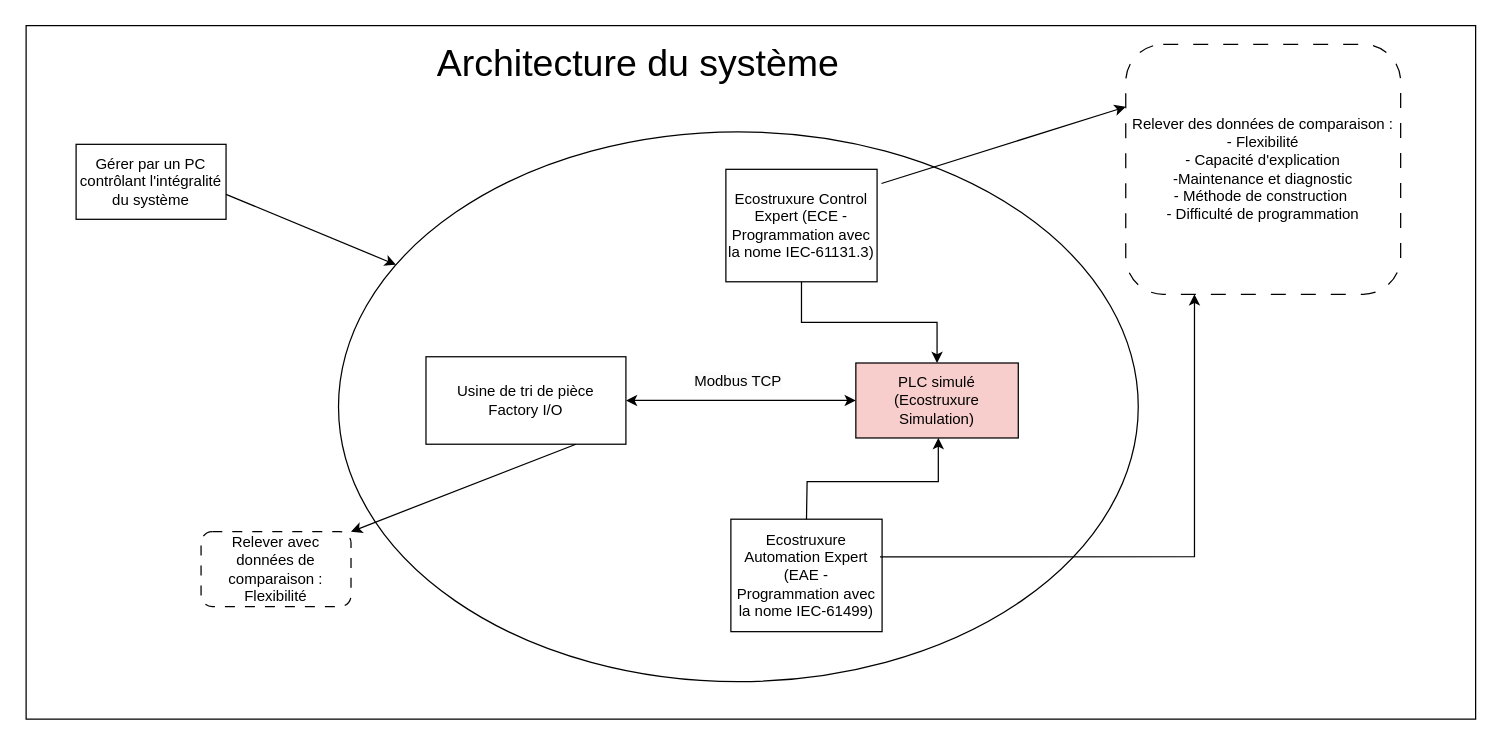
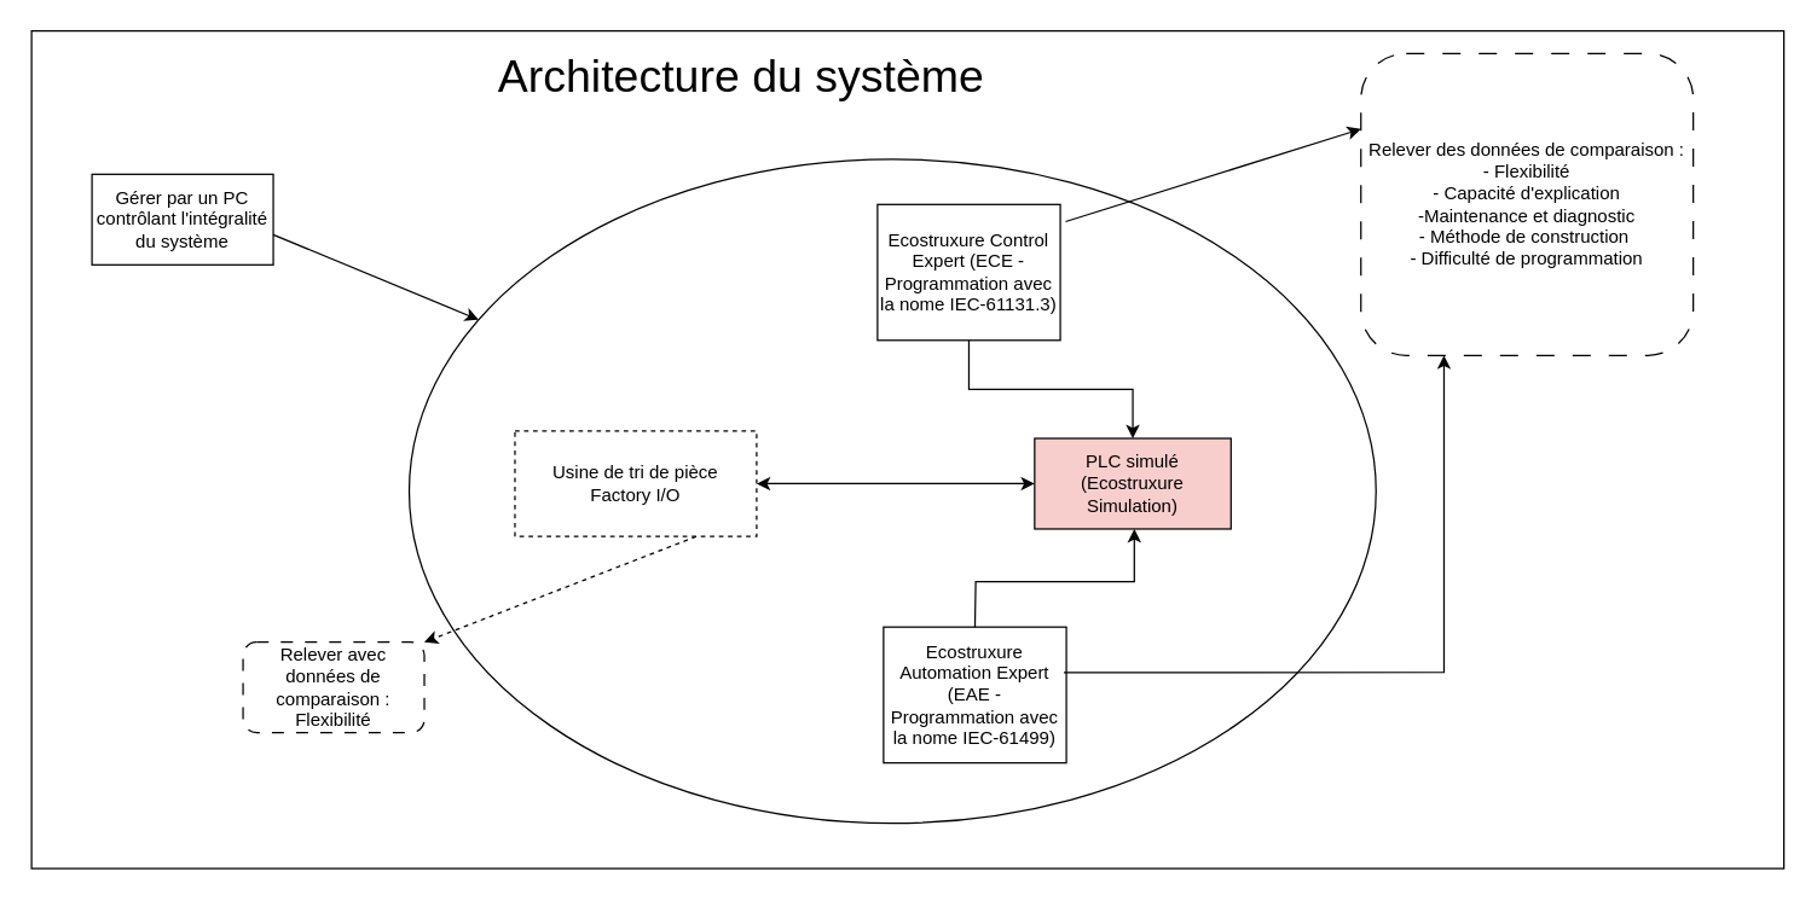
- <mxCell id="14" value="&lt;font style=&quot;font-size: 30px;&quot;&gt;Architecture du système&lt;/font&gt;" style="text;html=1;align=center;verticalAlign=middle;whiteSpace=wrap;rounded=0;" parent="1" vertex="1"><mxGeometry x="340" y="35" width="340" height="30" as="geometry" /></mxCell>
+ <mxCell id="14" value="&lt;font style=&quot;font-size: 30px;&quot;&gt;Architecture du système&lt;/font&gt;" style="text;html=1;align=center;verticalAlign=middle;whiteSpace=wrap;rounded=0;" parent="1" vertex="1"><mxGeometry x="320" y="35" width="340" height="30" as="geometry" /></mxCell>
- <mxCell id="6" value="&lt;span style=&quot;color: rgb(0, 0, 0); font-family: Helvetica; font-size: 12px; font-style: normal; font-variant-ligatures: normal; font-variant-caps: normal; font-weight: 400; letter-spacing: normal; orphans: 2; text-align: center; text-indent: 0px; text-transform: none; widows: 2; word-spacing: 0px; -webkit-text-stroke-width: 0px; white-space: normal; background-color: rgb(251, 251, 251); text-decoration-thickness: initial; text-decoration-style: initial; text-decoration-color: initial; display: inline !important; float: none;&quot;&gt;Modbus TCP&lt;/span&gt;" style="text;html=1;align=center;verticalAlign=middle;whiteSpace=wrap;rounded=0;" parent="1" vertex="1"><mxGeometry x="510" y="290" width="160" height="30" as="geometry" /></mxCell>
- <mxCell id="4" value="&lt;div&gt;Usine de tri de pièce&lt;br&gt;Factory I/O&lt;/div&gt;" style="rounded=0;whiteSpace=wrap;html=1;" parent="1" vertex="1"><mxGeometry x="340" y="285" width="160" height="70" as="geometry" /></mxCell>
+ <mxCell id="4" value="&lt;div&gt;Usine de tri de pièce&lt;br&gt;Factory I/O&lt;/div&gt;" style="rounded=0;whiteSpace=wrap;html=1;dashed=1;" parent="1" vertex="1"><mxGeometry x="340" y="285" width="160" height="70" as="geometry" /></mxCell>
- <mxCell id="15" value="" style="endArrow=classic;html=1;rounded=0;exitX=0.75;exitY=1;exitDx=0;exitDy=0;entryX=1;entryY=0;entryDx=0;entryDy=0;" edge="1" parent="1" source="4" target="16"><mxGeometry width="50" height="50" relative="1" as="geometry"><mxPoint x="480" y="365" as="sourcePoint" /><mxPoint x="260" y="392.269" as="targetPoint" /></mxGeometry></mxCell>
+ <mxCell id="15" value="" style="endArrow=classic;html=1;rounded=0;exitX=0.75;exitY=1;exitDx=0;exitDy=0;entryX=1;entryY=0;entryDx=0;entryDy=0;dashed=1;" edge="1" parent="1" source="4" target="16"><mxGeometry width="50" height="50" relative="1" as="geometry"><mxPoint x="480" y="365" as="sourcePoint" /><mxPoint x="260" y="392.269" as="targetPoint" /></mxGeometry></mxCell>
